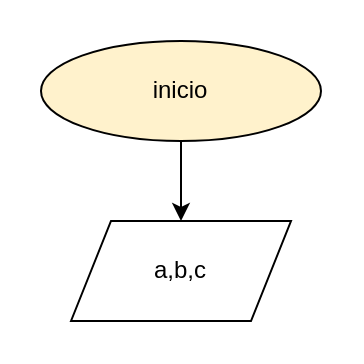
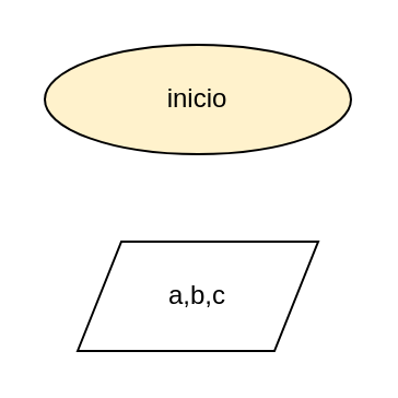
- <mxCell id="2" value="" style="edgeStyle=none;html=1;" edge="1" parent="1" source="3" target="4"><mxGeometry relative="1" as="geometry" /></mxCell>
